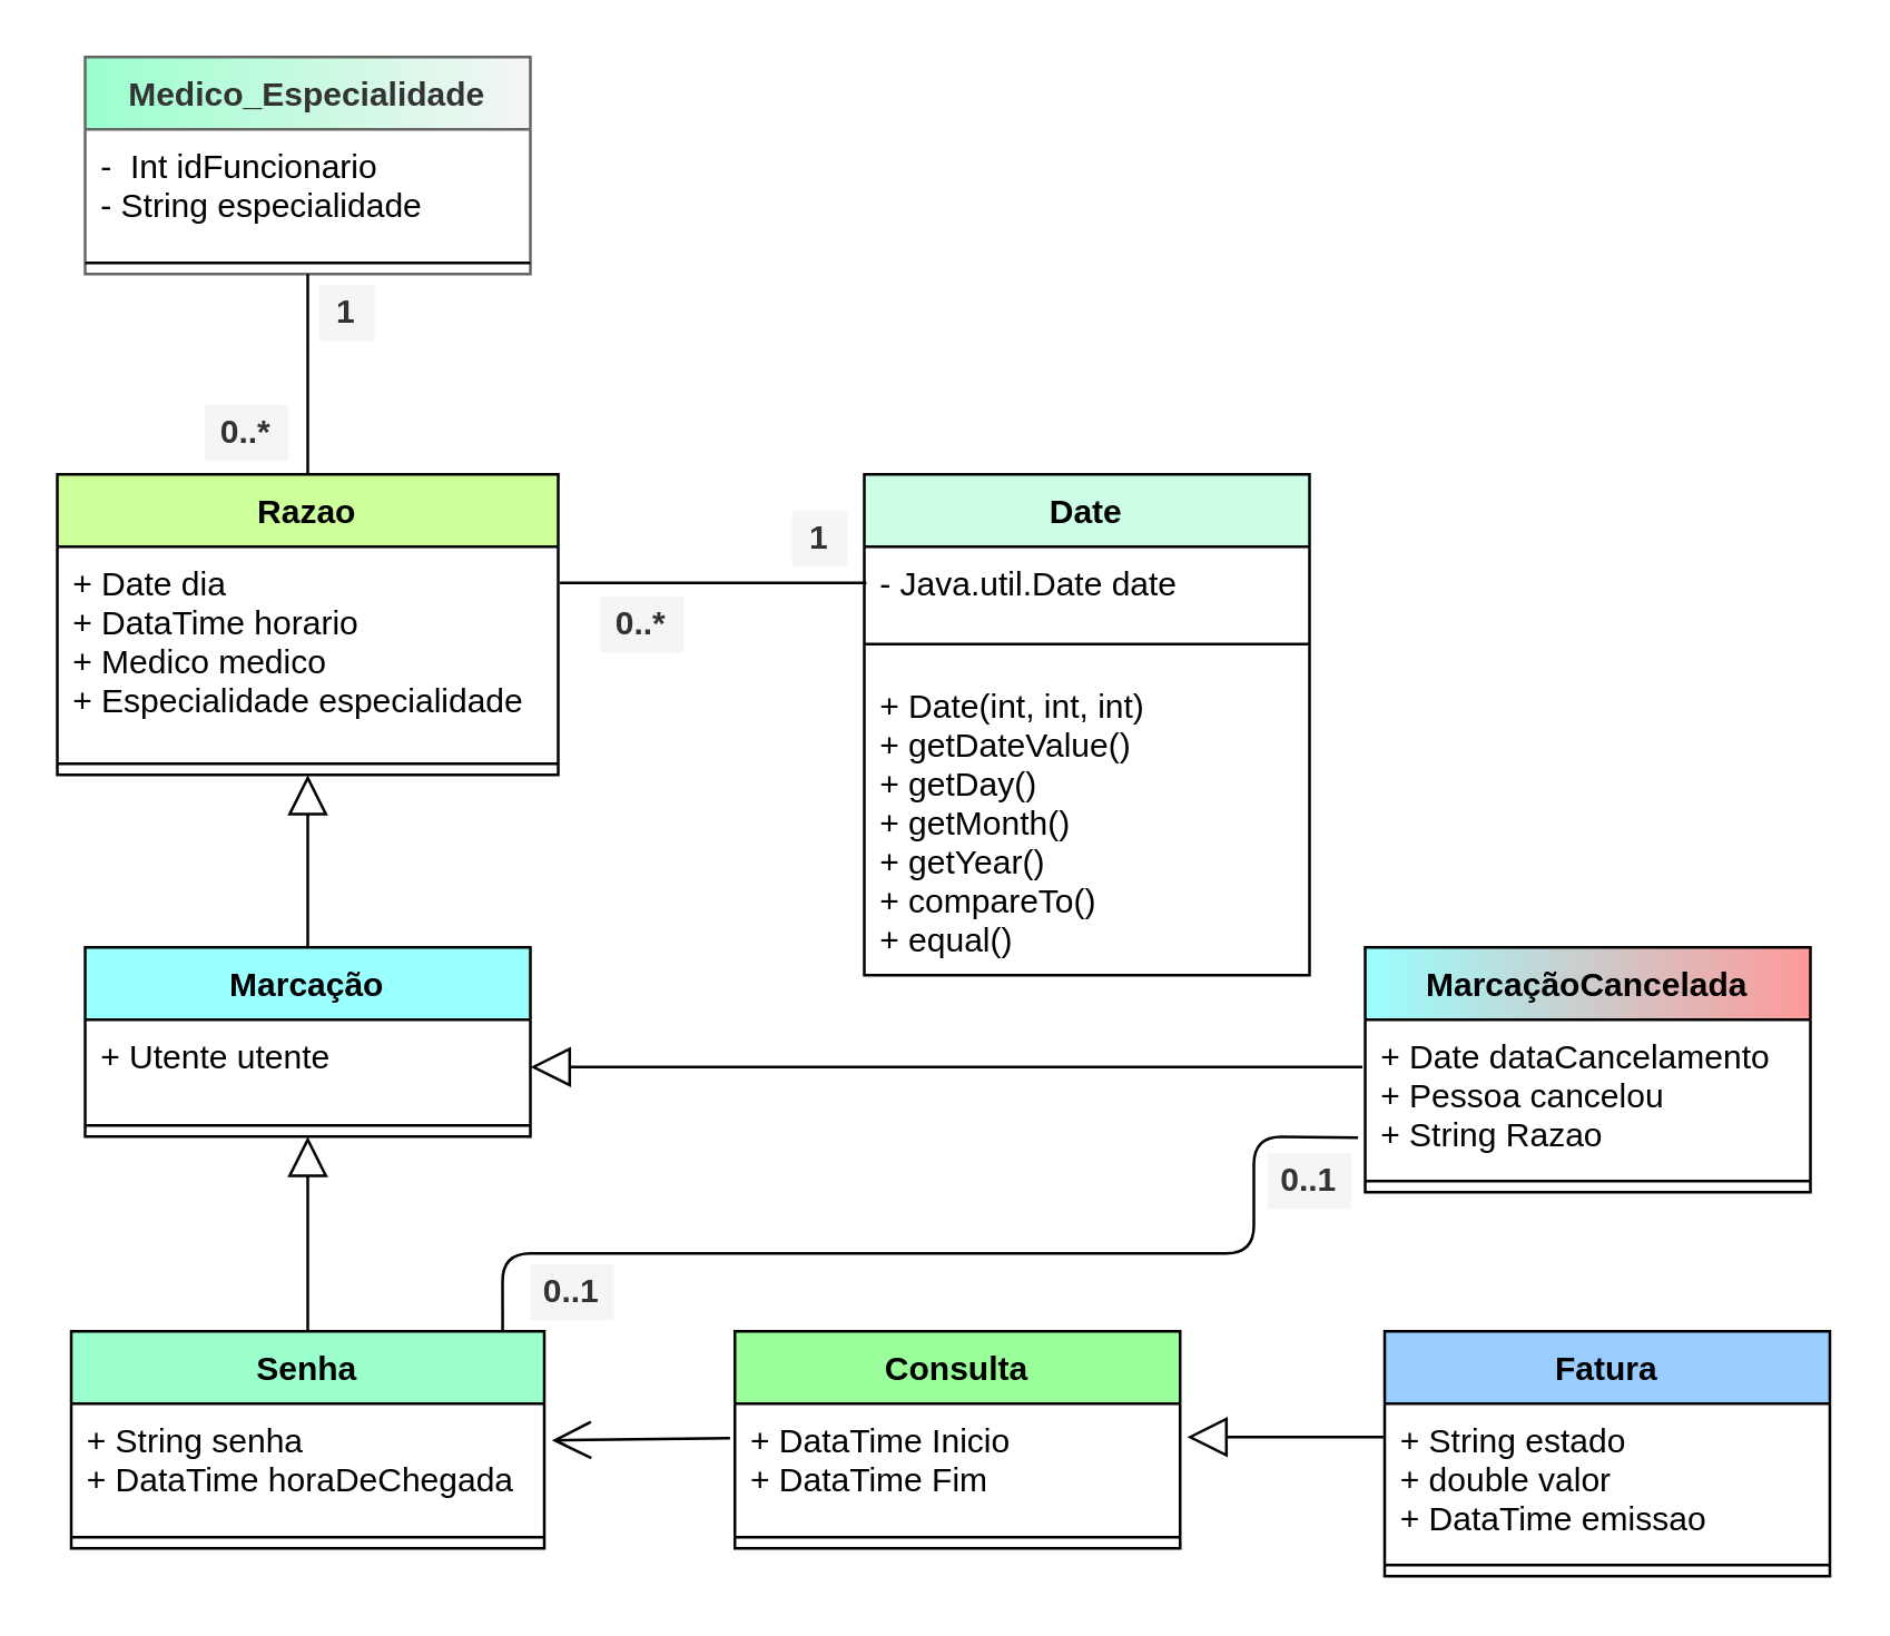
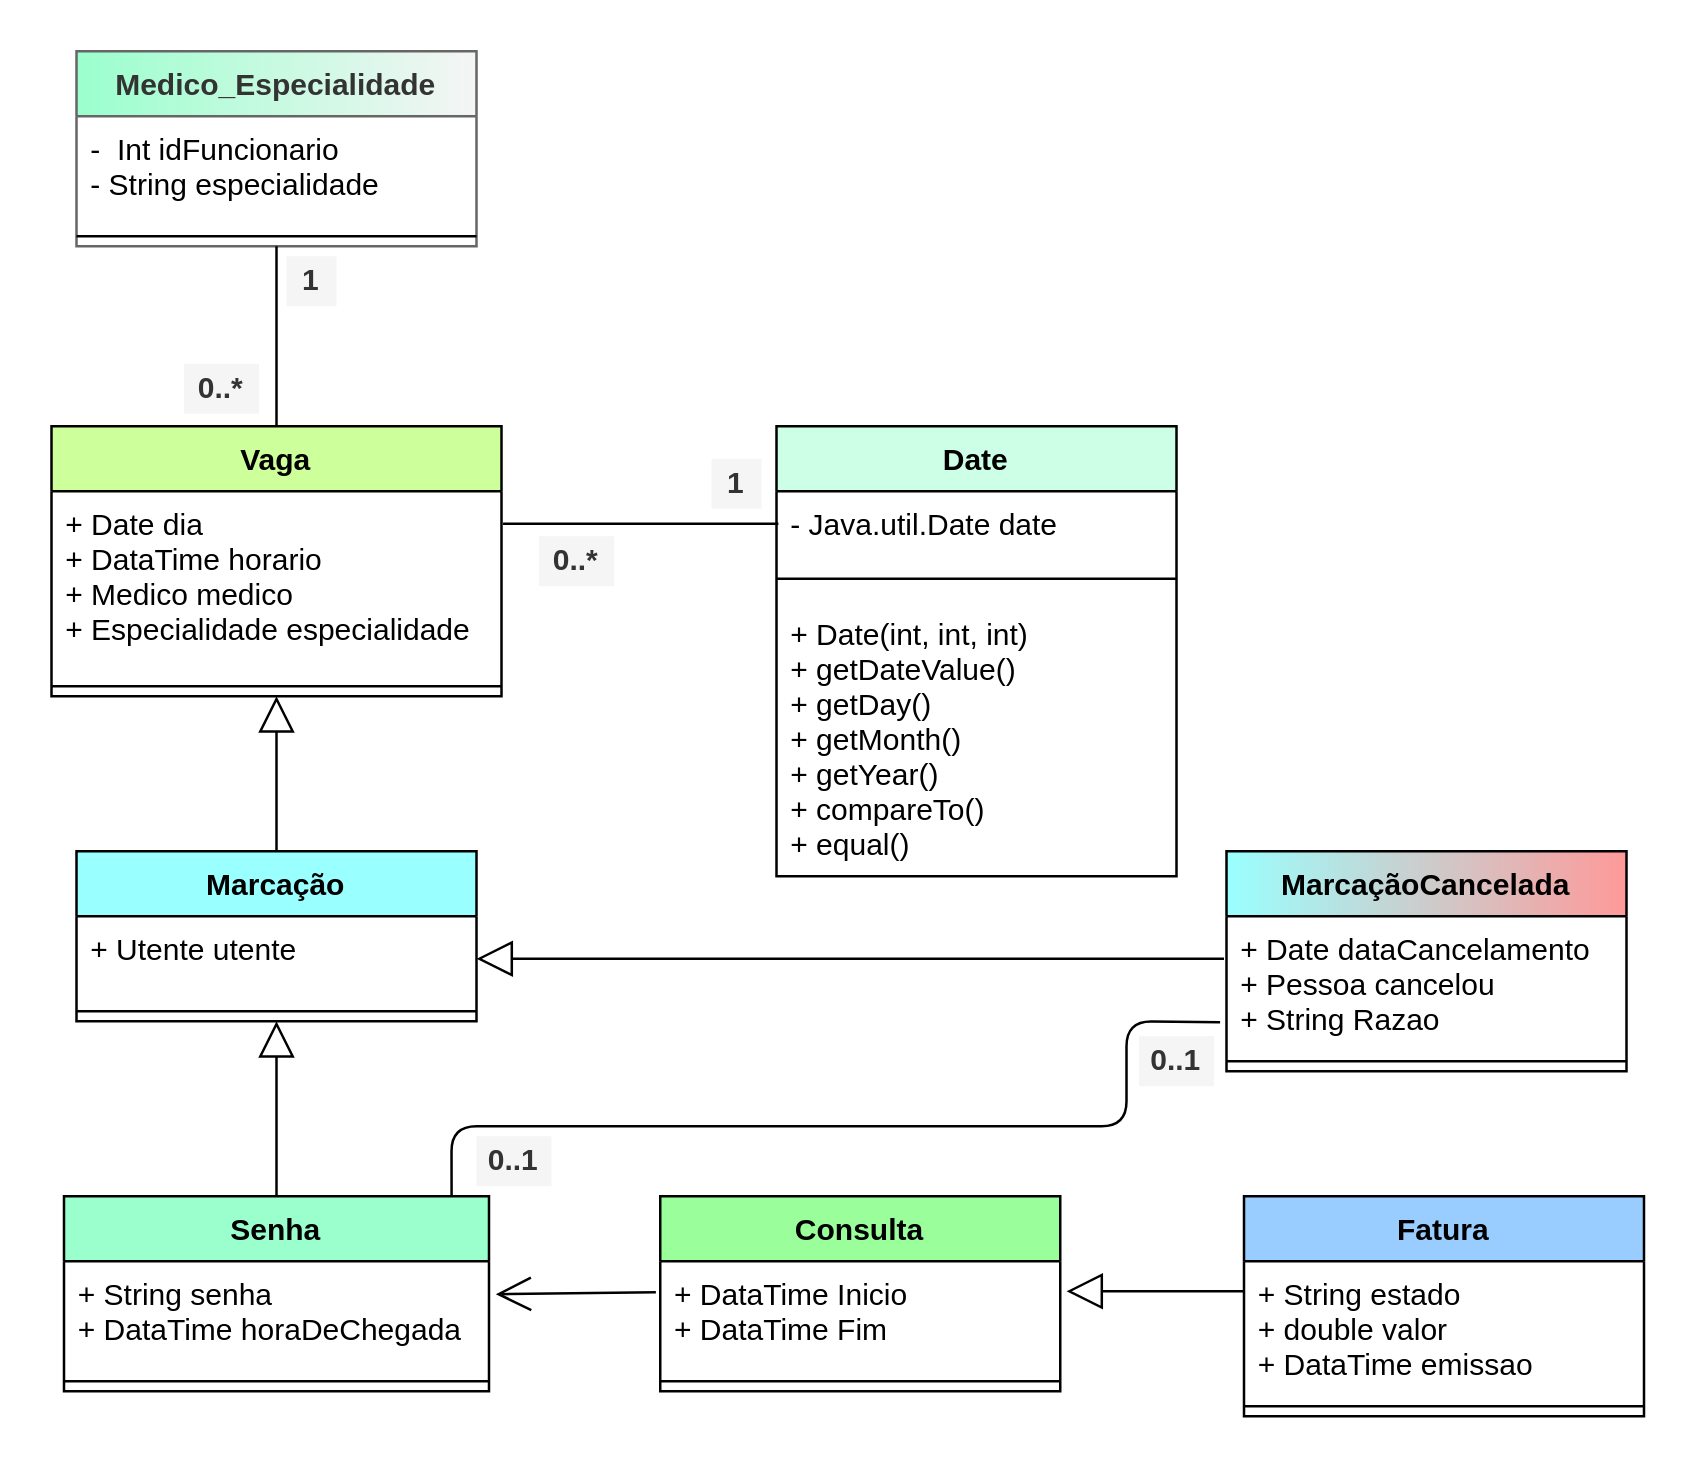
- <mxCell id="11" value="Razao" style="swimlane;fontStyle=1;align=center;verticalAlign=top;childLayout=stackLayout;horizontal=1;startSize=26;horizontalStack=0;resizeParent=1;resizeParentMax=0;resizeLast=0;collapsible=1;marginBottom=0;fillColor=#CDFF9A;" vertex="1" parent="1"><mxGeometry x="20" y="170" width="180" height="108" as="geometry" /></mxCell>
+ <mxCell id="11" value="Vaga" style="swimlane;fontStyle=1;align=center;verticalAlign=top;childLayout=stackLayout;horizontal=1;startSize=26;horizontalStack=0;resizeParent=1;resizeParentMax=0;resizeLast=0;collapsible=1;marginBottom=0;fillColor=#CDFF9A;" vertex="1" parent="1"><mxGeometry x="20" y="170" width="180" height="108" as="geometry" /></mxCell>
